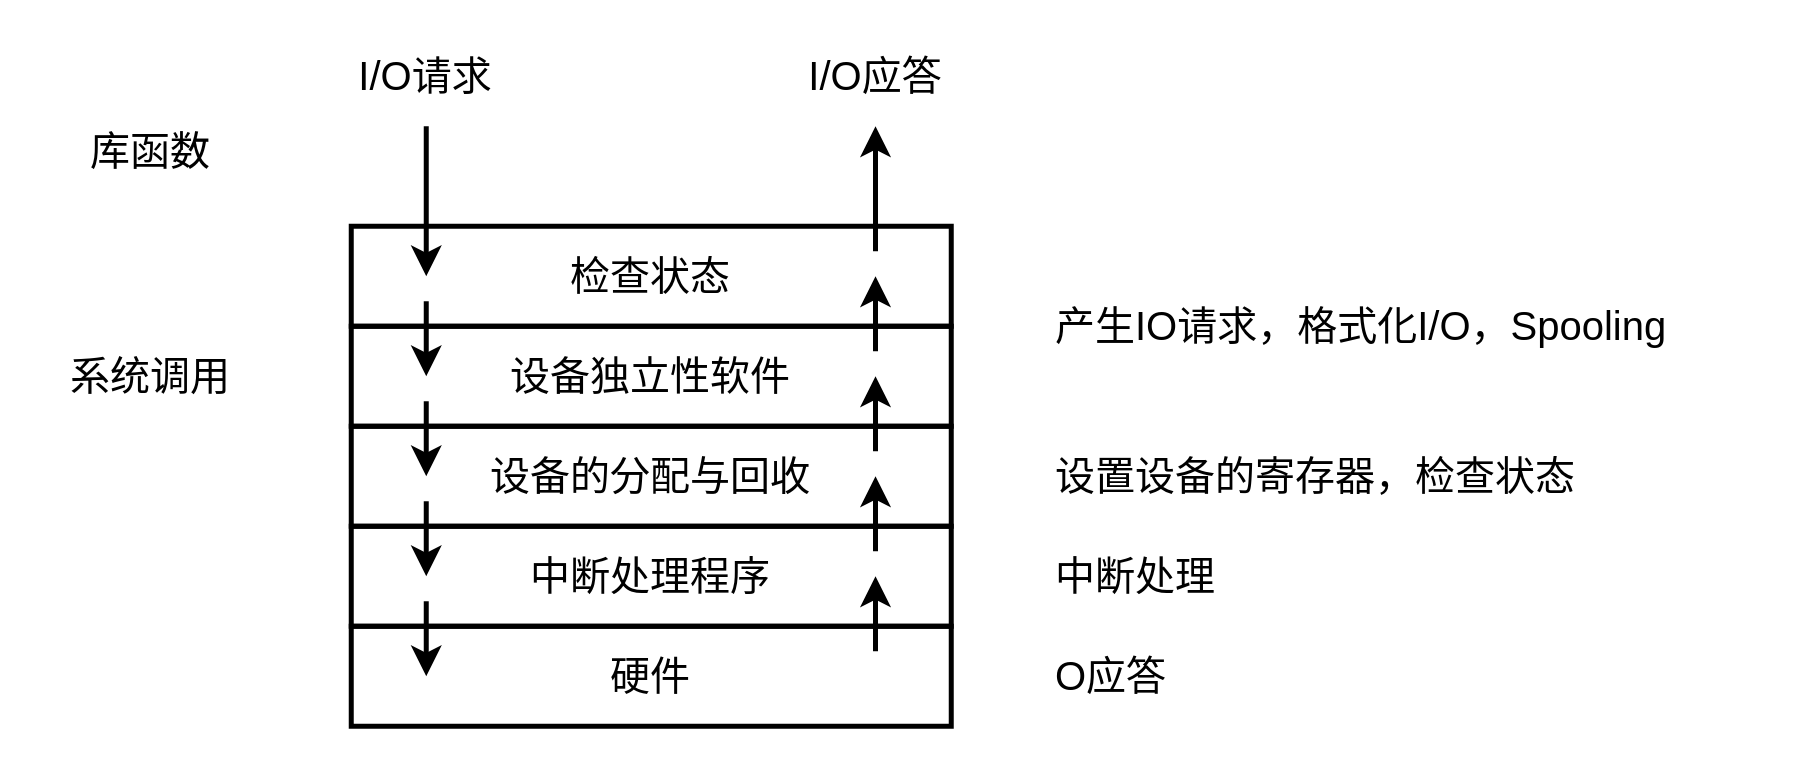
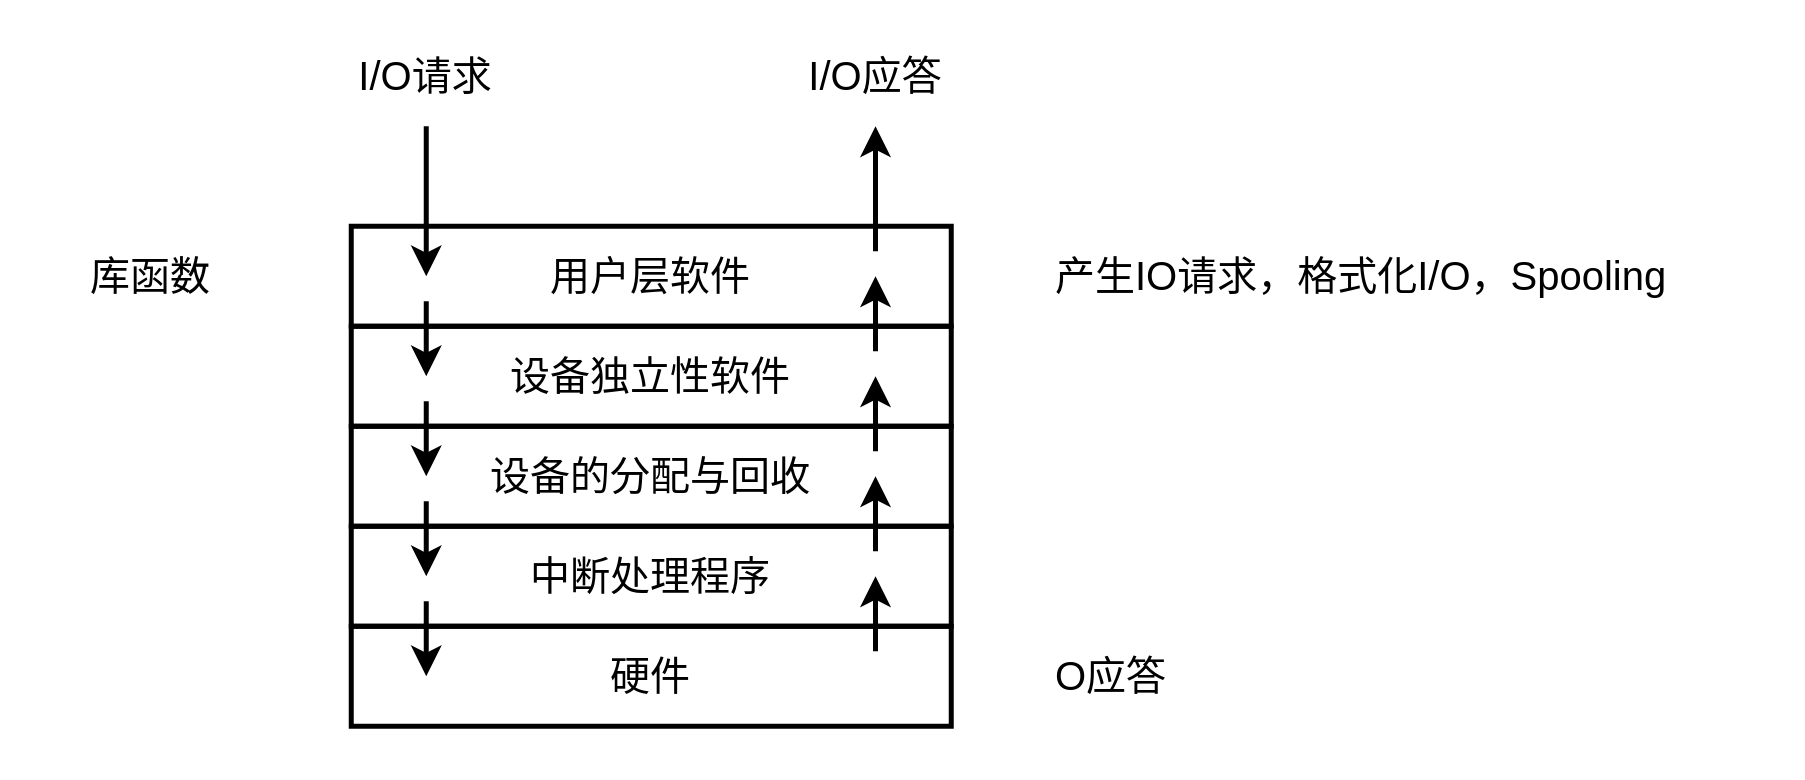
- <mxCell id="19" value="&lt;font style=&quot;font-size: 16px&quot;&gt;库函数&lt;/font&gt;" style="text;html=1;strokeColor=none;fillColor=none;align=center;verticalAlign=middle;whiteSpace=wrap;rounded=0;" vertex="1" parent="1"><mxGeometry x="20" y="50" width="80" height="20" as="geometry" /></mxCell>
+ <mxCell id="19" value="&lt;font style=&quot;font-size: 16px&quot;&gt;库函数&lt;/font&gt;" style="text;html=1;strokeColor=none;fillColor=none;align=center;verticalAlign=middle;whiteSpace=wrap;rounded=0;" vertex="1" parent="1"><mxGeometry x="20" y="100" width="80" height="20" as="geometry" /></mxCell>
- <mxCell id="2" value="&lt;font style=&quot;font-size: 16px&quot;&gt;检查状态&lt;/font&gt;" style="rounded=0;whiteSpace=wrap;html=1;fillColor=none;strokeWidth=2;" vertex="1" parent="1"><mxGeometry x="140" y="90" width="240" height="40" as="geometry" /></mxCell>
+ <mxCell id="2" value="&lt;font style=&quot;font-size: 16px&quot;&gt;用户层软件&lt;/font&gt;" style="rounded=0;whiteSpace=wrap;html=1;fillColor=none;strokeWidth=2;" vertex="1" parent="1"><mxGeometry x="140" y="90" width="240" height="40" as="geometry" /></mxCell>
- <mxCell id="21" value="&lt;font style=&quot;font-size: 16px&quot;&gt;产生IO请求，格式化I/O，Spooling&lt;/font&gt;" style="text;html=1;strokeColor=none;fillColor=none;align=left;verticalAlign=middle;whiteSpace=wrap;rounded=0;" vertex="1" parent="1"><mxGeometry x="420" y="120" width="280" height="20" as="geometry" /></mxCell>
+ <mxCell id="21" value="&lt;font style=&quot;font-size: 16px&quot;&gt;产生IO请求，格式化I/O，Spooling&lt;/font&gt;" style="text;html=1;strokeColor=none;fillColor=none;align=left;verticalAlign=middle;whiteSpace=wrap;rounded=0;" vertex="1" parent="1"><mxGeometry x="420" y="100" width="280" height="20" as="geometry" /></mxCell>
- <mxCell id="20" value="&lt;font style=&quot;font-size: 16px&quot;&gt;系统调用&lt;/font&gt;" style="text;html=1;strokeColor=none;fillColor=none;align=center;verticalAlign=middle;whiteSpace=wrap;rounded=0;" vertex="1" parent="1"><mxGeometry x="20" y="140" width="80" height="20" as="geometry" /></mxCell>
- <mxCell id="22" value="&lt;span style=&quot;font-size: 16px&quot;&gt;设置设备的寄存器，检查状态&lt;/span&gt;" style="text;html=1;strokeColor=none;fillColor=none;align=left;verticalAlign=middle;whiteSpace=wrap;rounded=0;" vertex="1" parent="1"><mxGeometry x="420" y="180" width="280" height="20" as="geometry" /></mxCell>
- <mxCell id="23" value="&lt;span style=&quot;font-size: 16px&quot;&gt;中断处理&lt;/span&gt;" style="text;html=1;strokeColor=none;fillColor=none;align=left;verticalAlign=middle;whiteSpace=wrap;rounded=0;" vertex="1" parent="1"><mxGeometry x="420" y="220" width="280" height="20" as="geometry" /></mxCell>
